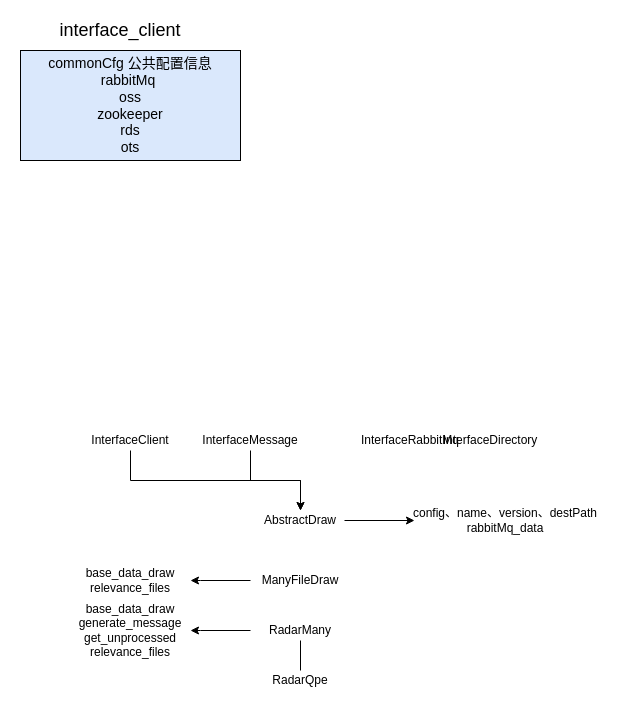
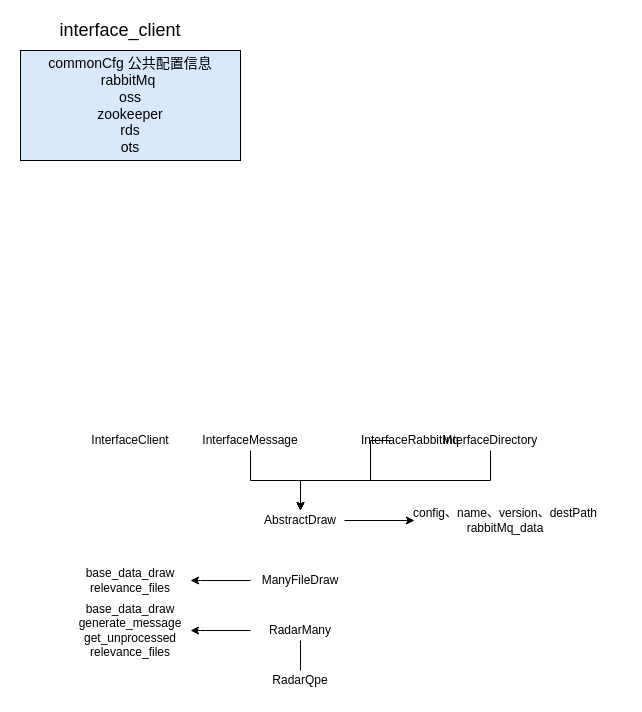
+ <mxCell id="15" style="edgeStyle=orthogonalEdgeStyle;rounded=0;orthogonalLoop=1;jettySize=auto;html=1;entryX=0.5;entryY=0;entryDx=0;entryDy=0;" edge="1" parent="1" source="16" target="10"><mxGeometry relative="1" as="geometry"><Array as="points"><mxPoint x="370" y="480" /><mxPoint x="300" y="480" /></Array></mxGeometry></mxCell>
- <mxCell id="11" style="edgeStyle=orthogonalEdgeStyle;rounded=0;orthogonalLoop=1;jettySize=auto;html=1;entryX=0.5;entryY=0;entryDx=0;entryDy=0;" edge="1" parent="1" source="12" target="10"><mxGeometry relative="1" as="geometry"><Array as="points"><mxPoint x="130" y="480" /><mxPoint x="300" y="480" /></Array></mxGeometry></mxCell>
+ <mxCell id="17" style="edgeStyle=orthogonalEdgeStyle;rounded=0;orthogonalLoop=1;jettySize=auto;html=1;entryX=0.5;entryY=0;entryDx=0;entryDy=0;" edge="1" parent="1" source="18" target="10"><mxGeometry relative="1" as="geometry"><Array as="points"><mxPoint x="490" y="480" /><mxPoint x="300" y="480" /></Array></mxGeometry></mxCell>
